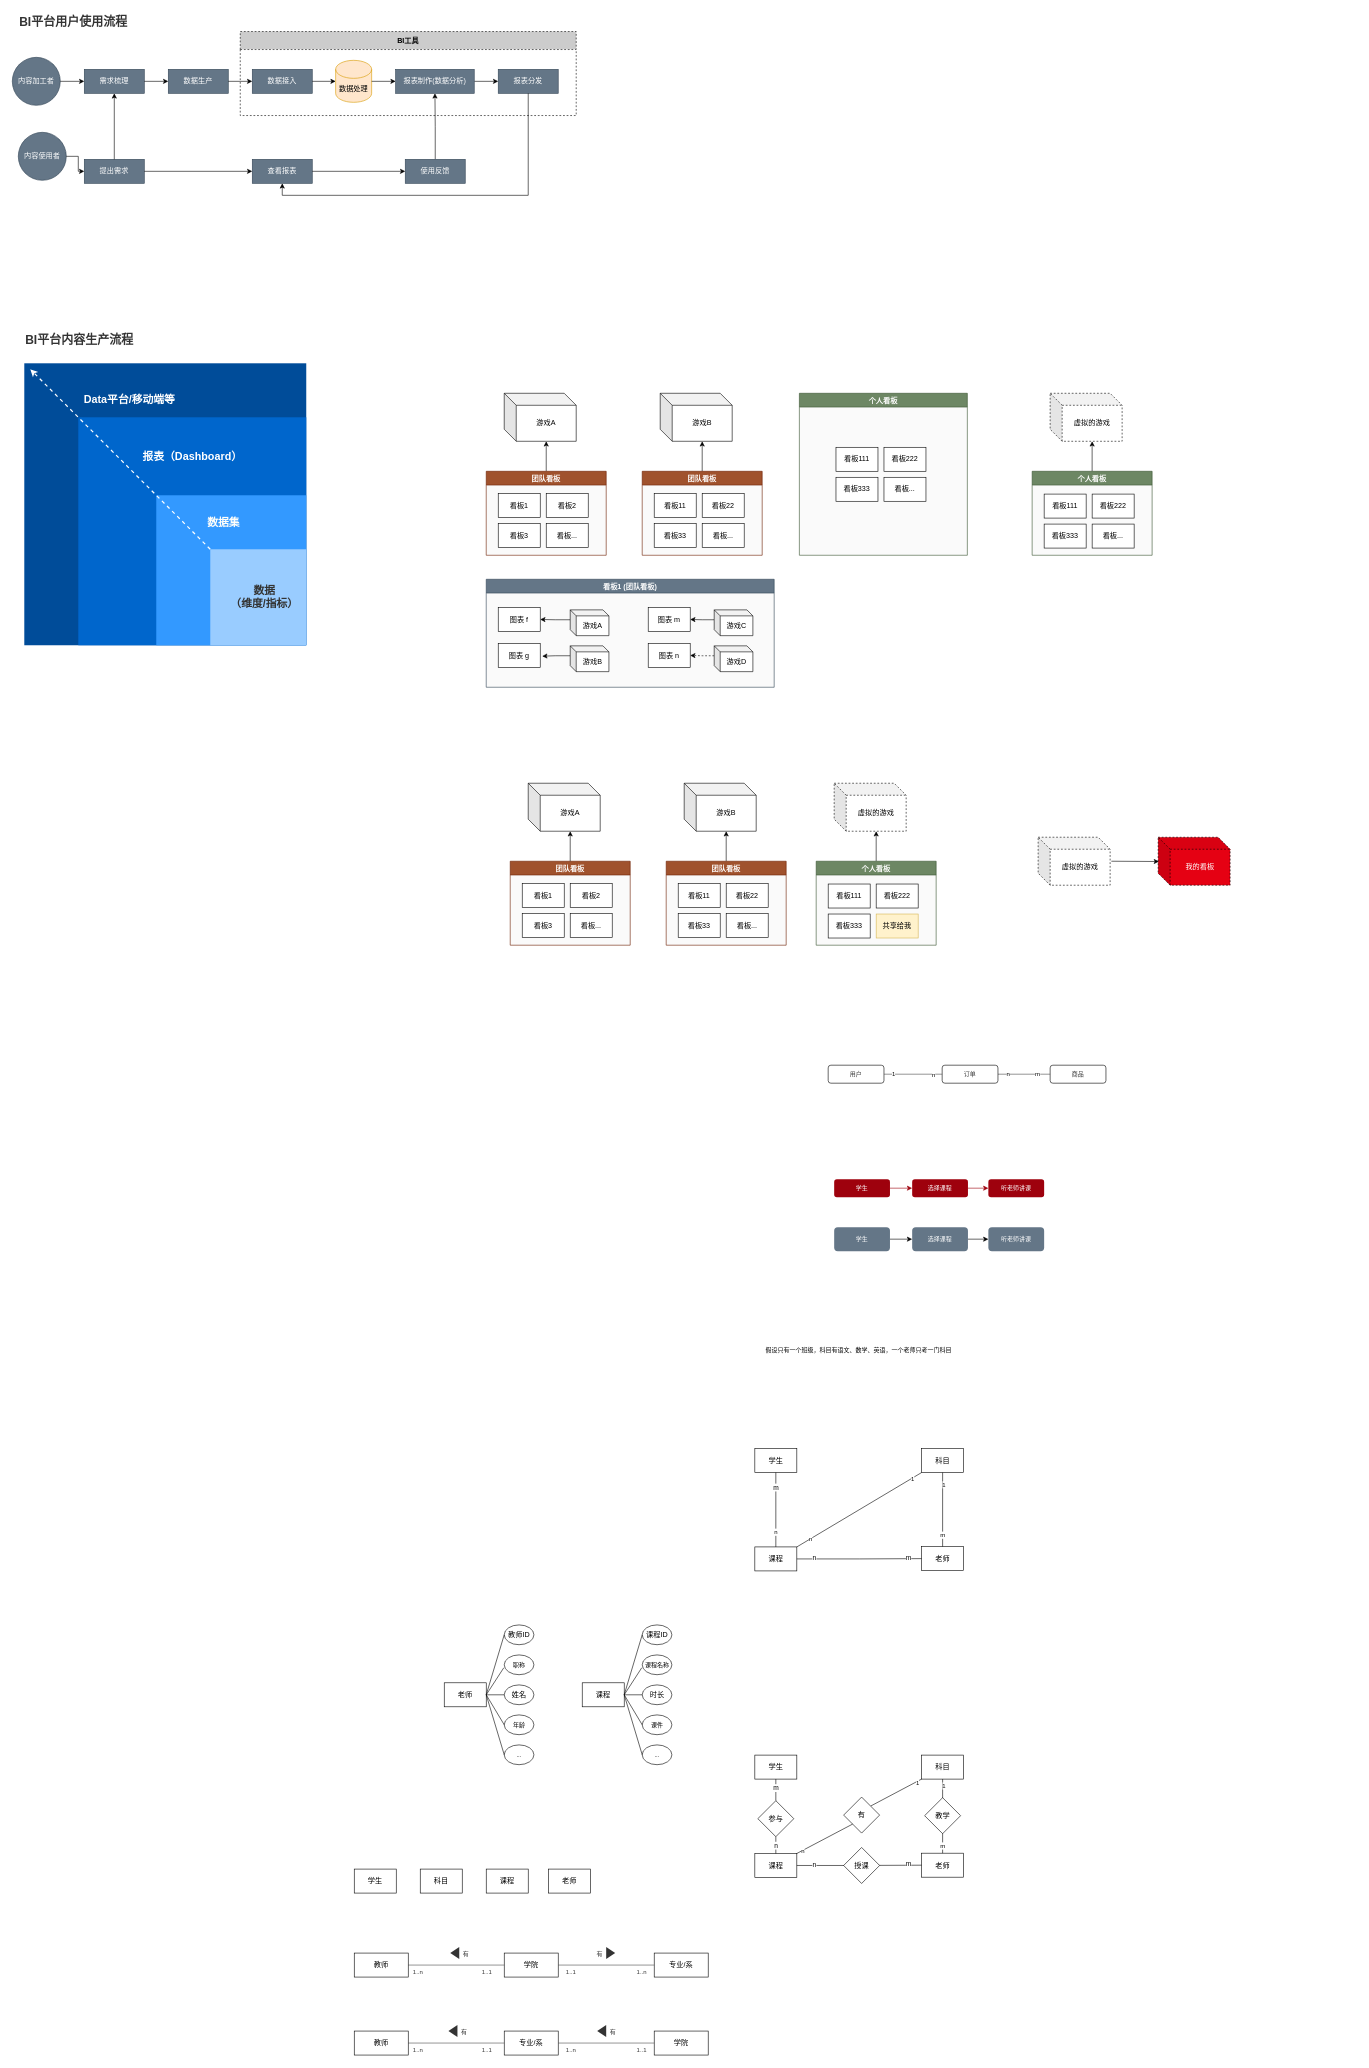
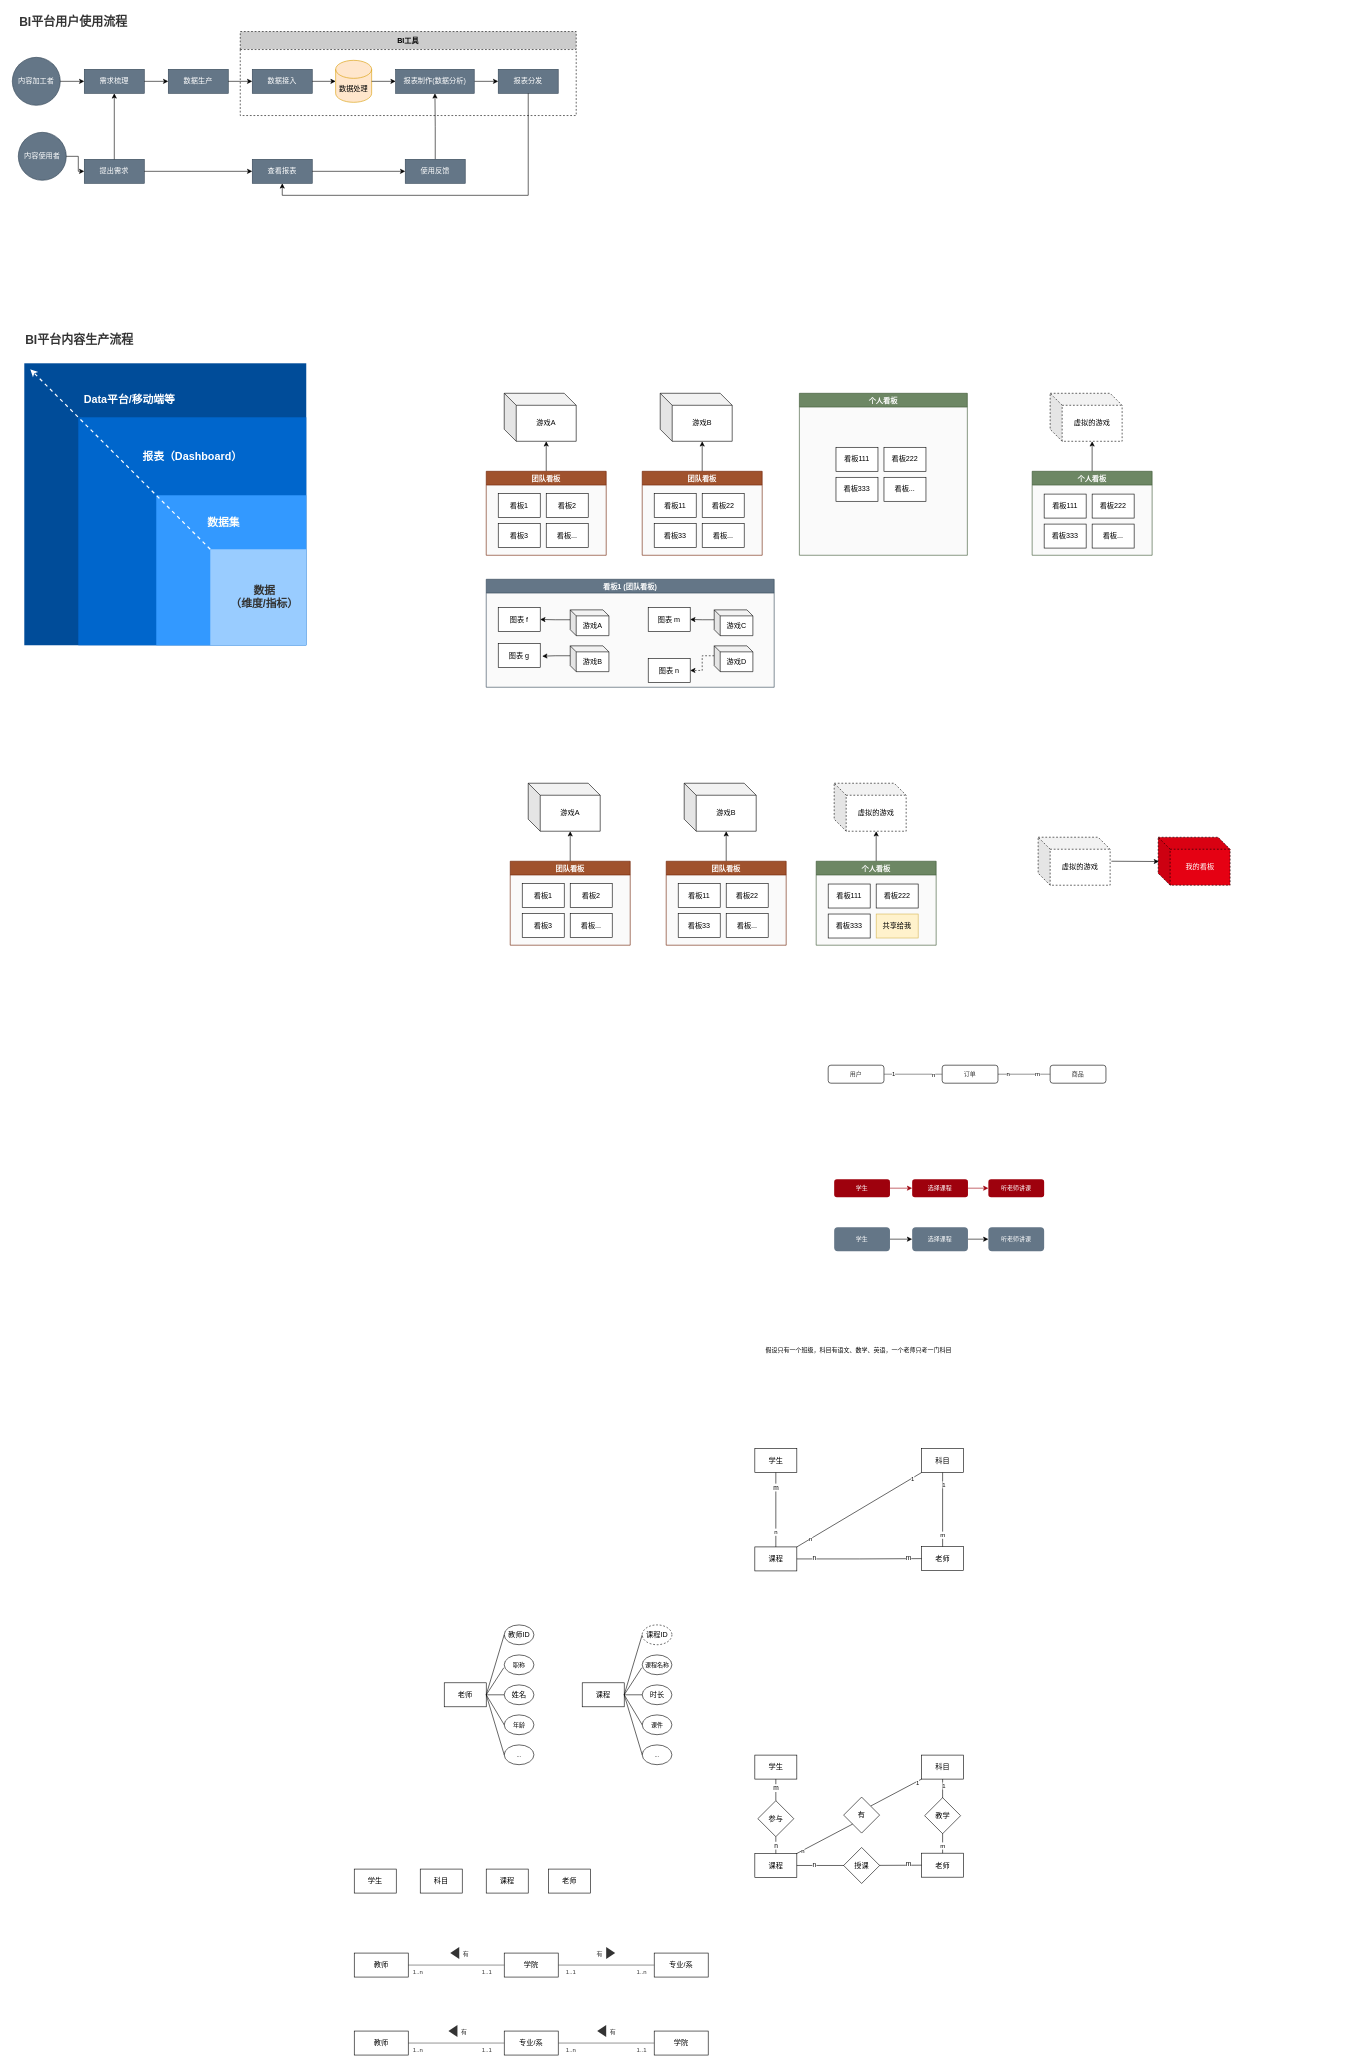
- <mxCell id="75" value="图表 n" style="rounded=0;whiteSpace=wrap;html=1;" parent="65" vertex="1"><mxGeometry x="270" y="107" width="70" height="40" as="geometry" /></mxCell>
+ <mxCell id="75" value="图表 n" style="rounded=0;whiteSpace=wrap;html=1;" parent="65" vertex="1"><mxGeometry x="270" y="132" width="70" height="40" as="geometry" /></mxCell>
- <mxCell id="150" value="课程ID" style="ellipse;whiteSpace=wrap;html=1;" vertex="1" parent="148"><mxGeometry x="100" width="49.5" height="33" as="geometry" /></mxCell>
+ <mxCell id="150" value="课程ID" style="ellipse;whiteSpace=wrap;html=1;dashed=1;" vertex="1" parent="148"><mxGeometry x="100" width="49.5" height="33" as="geometry" /></mxCell>
